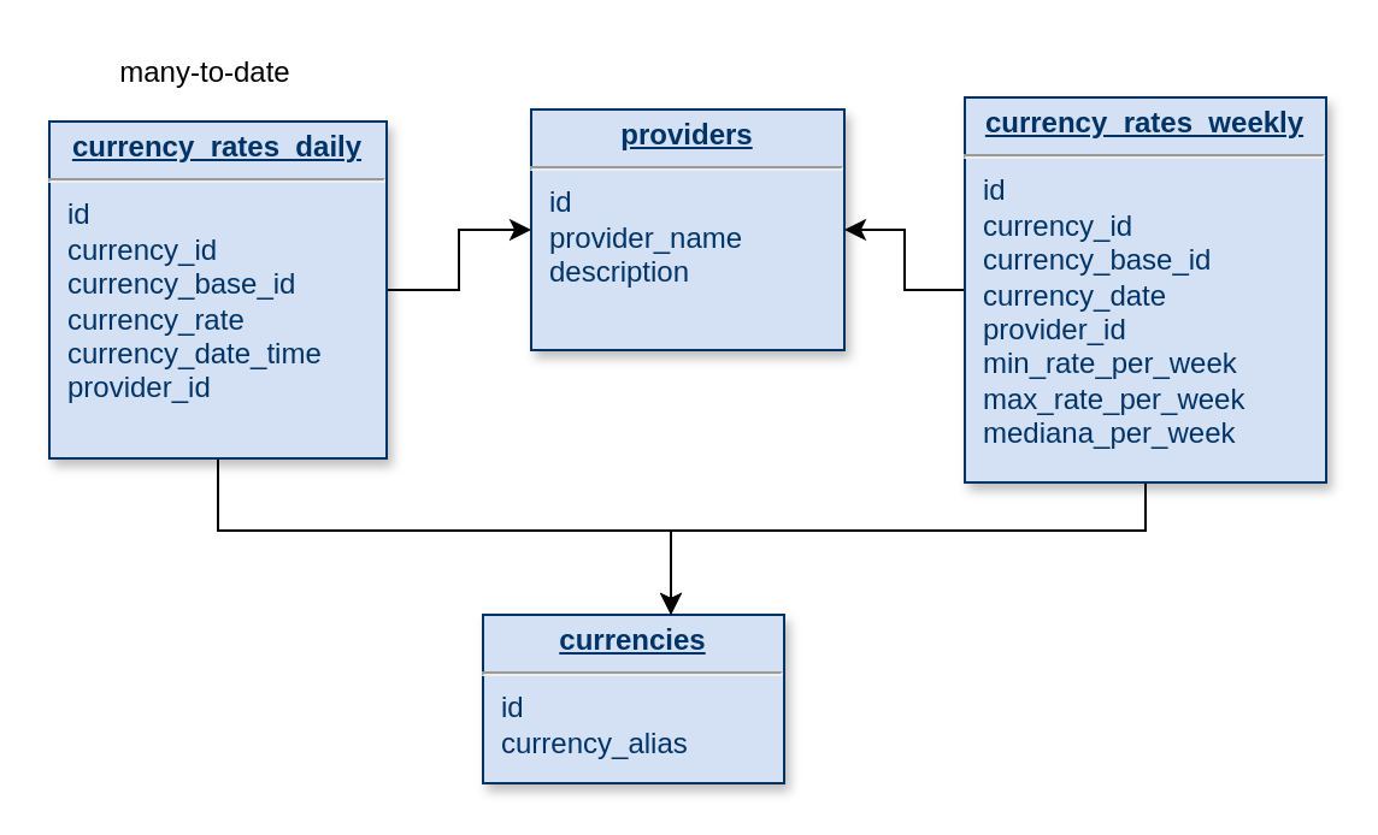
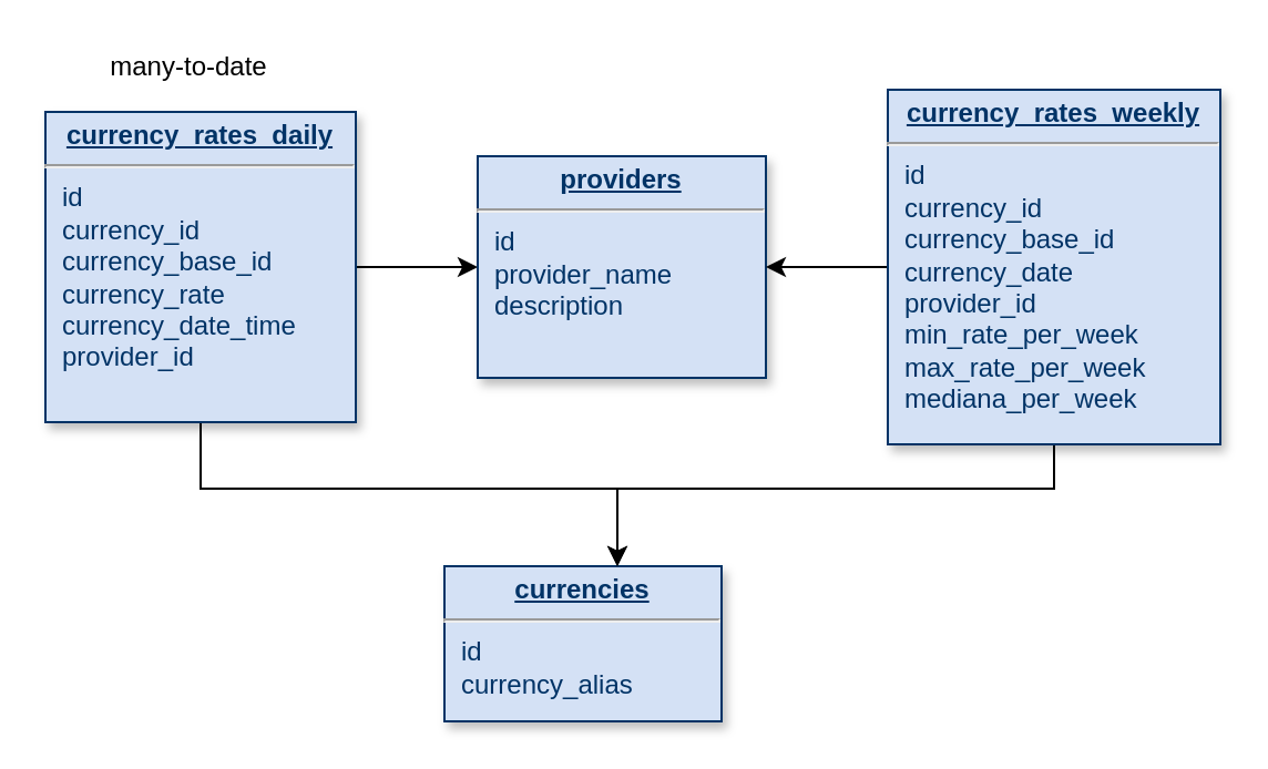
- <mxCell id="6" value="&lt;p style=&quot;margin: 4px 0px 0px ; text-align: center ; text-decoration: underline&quot;&gt;&lt;b&gt;providers&lt;/b&gt;&lt;/p&gt;&lt;hr&gt;&lt;p style=&quot;margin: 0px 0px 0px 8px&quot;&gt;id&lt;/p&gt;&lt;p style=&quot;margin: 0px 0px 0px 8px&quot;&gt;provider_name&lt;/p&gt;&lt;p style=&quot;margin: 0px 0px 0px 8px&quot;&gt;description&lt;/p&gt;&lt;p style=&quot;margin: 0px 0px 0px 8px&quot;&gt;&lt;br&gt;&lt;/p&gt;" style="verticalAlign=top;align=left;overflow=fill;fontSize=12;fontFamily=Helvetica;html=1;strokeColor=#003366;shadow=1;fillColor=#D4E1F5;fontColor=#003366" vertex="1" parent="1"><mxGeometry x="220" y="45" width="130" height="100" as="geometry" /></mxCell>
+ <mxCell id="6" value="&lt;p style=&quot;margin: 4px 0px 0px ; text-align: center ; text-decoration: underline&quot;&gt;&lt;b&gt;providers&lt;/b&gt;&lt;/p&gt;&lt;hr&gt;&lt;p style=&quot;margin: 0px 0px 0px 8px&quot;&gt;id&lt;/p&gt;&lt;p style=&quot;margin: 0px 0px 0px 8px&quot;&gt;provider_name&lt;/p&gt;&lt;p style=&quot;margin: 0px 0px 0px 8px&quot;&gt;description&lt;/p&gt;&lt;p style=&quot;margin: 0px 0px 0px 8px&quot;&gt;&lt;br&gt;&lt;/p&gt;" style="verticalAlign=top;align=left;overflow=fill;fontSize=12;fontFamily=Helvetica;html=1;strokeColor=#003366;shadow=1;fillColor=#D4E1F5;fontColor=#003366" vertex="1" parent="1"><mxGeometry x="215" y="70" width="130" height="100" as="geometry" /></mxCell>
